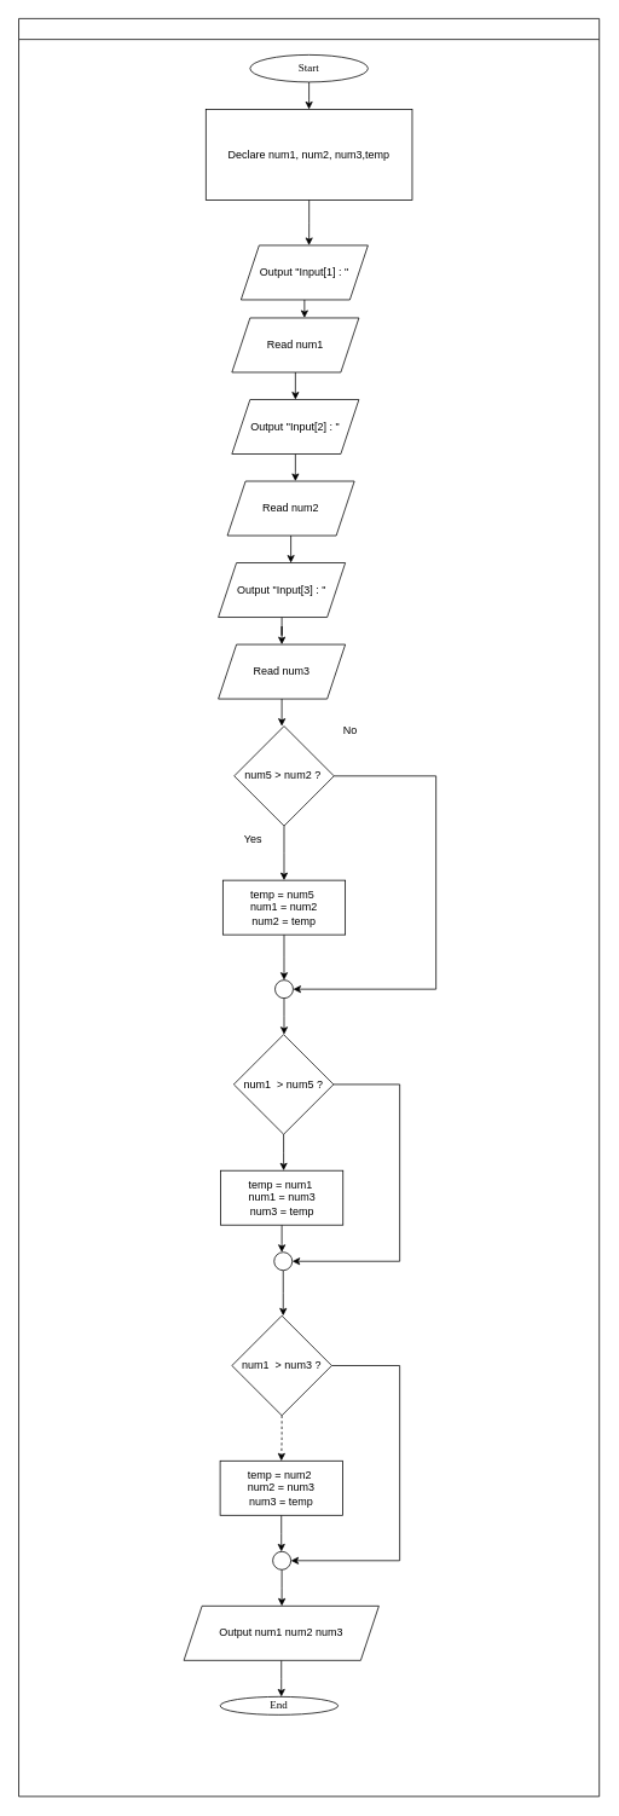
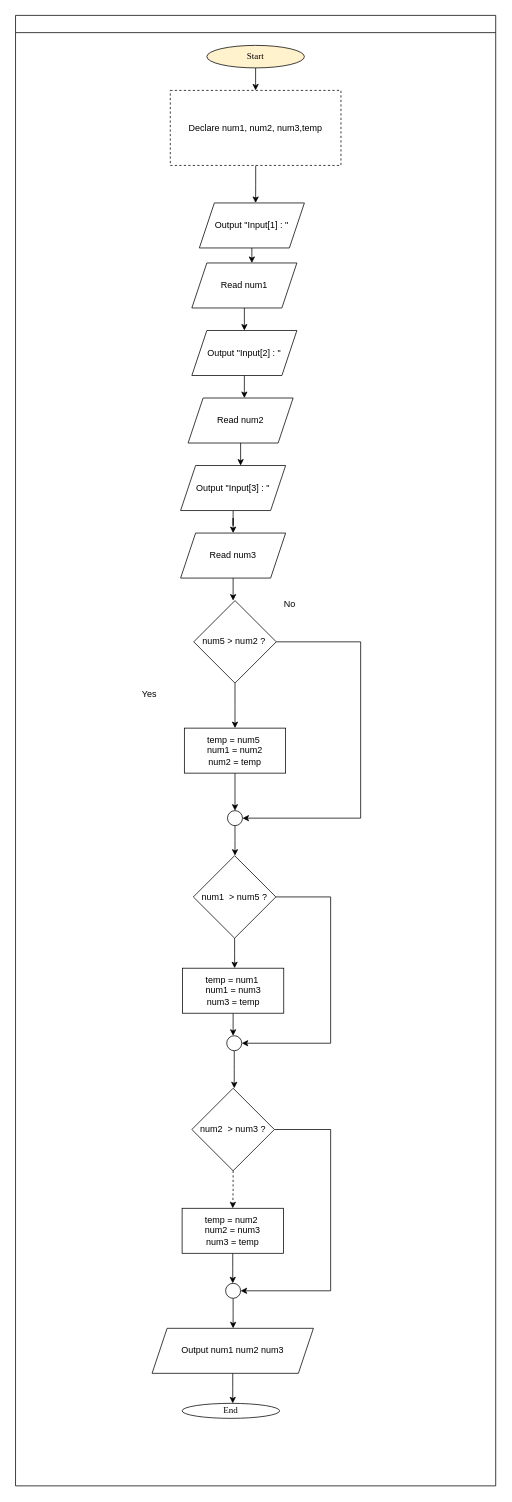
- <mxCell id="4" value="&lt;font data-font-src=&quot;https://fonts.googleapis.com/css?family=Sarabun&quot; face=&quot;Sarabun&quot;&gt;Start&lt;/font&gt;" style="ellipse;whiteSpace=wrap;html=1;" parent="2" vertex="1"><mxGeometry x="255" y="40" width="130" height="30" as="geometry" /></mxCell>
+ <mxCell id="4" value="&lt;font data-font-src=&quot;https://fonts.googleapis.com/css?family=Sarabun&quot; face=&quot;Sarabun&quot;&gt;Start&lt;/font&gt;" style="ellipse;whiteSpace=wrap;html=1;fillColor=#fff2cc;" parent="2" vertex="1"><mxGeometry x="255" y="40" width="130" height="30" as="geometry" /></mxCell>
- <mxCell id="7" value="Declare num1, num2, num3,temp" style="rounded=0;whiteSpace=wrap;html=1;" vertex="1" parent="2"><mxGeometry x="206.25" y="100" width="227.5" height="100" as="geometry" /></mxCell>
+ <mxCell id="7" value="Declare num1, num2, num3,temp" style="rounded=0;whiteSpace=wrap;html=1;dashed=1;" vertex="1" parent="2"><mxGeometry x="206.25" y="100" width="227.5" height="100" as="geometry" /></mxCell>
- <mxCell id="30" value="Yes" style="text;html=1;align=center;verticalAlign=middle;resizable=0;points=[];autosize=1;strokeColor=none;fillColor=none;" vertex="1" parent="2"><mxGeometry x="237.5" y="890" width="40" height="30" as="geometry" /></mxCell>
+ <mxCell id="30" value="Yes" style="text;html=1;align=center;verticalAlign=middle;resizable=0;points=[];autosize=1;strokeColor=none;fillColor=none;" vertex="1" parent="2"><mxGeometry x="157.5" y="890" width="40" height="30" as="geometry" /></mxCell>
- <mxCell id="36" value="num1&amp;nbsp; &amp;gt; num3 ?" style="rhombus;whiteSpace=wrap;html=1;" vertex="1" parent="2"><mxGeometry x="235" y="1430" width="110" height="110" as="geometry" /></mxCell>
+ <mxCell id="36" value="num2&amp;nbsp; &amp;gt; num3 ?" style="rhombus;whiteSpace=wrap;html=1;" vertex="1" parent="2"><mxGeometry x="235" y="1430" width="110" height="110" as="geometry" /></mxCell>
